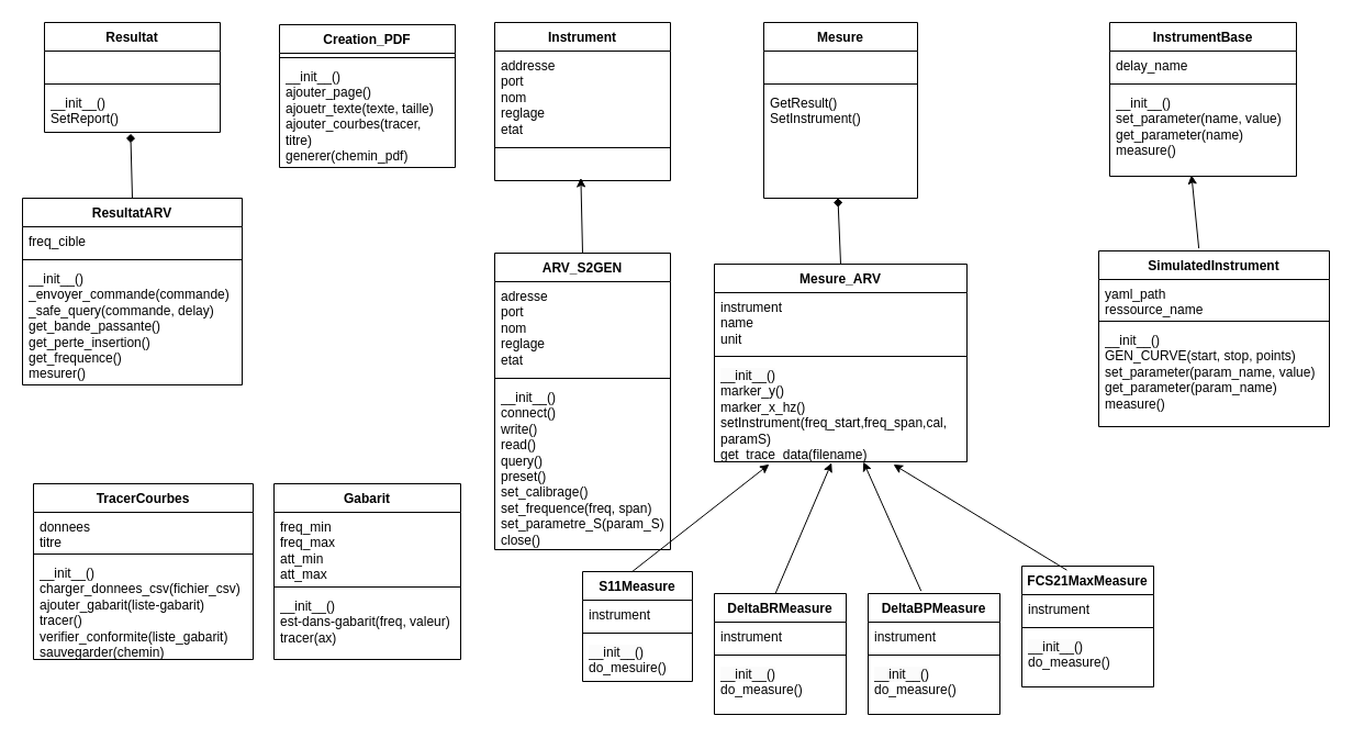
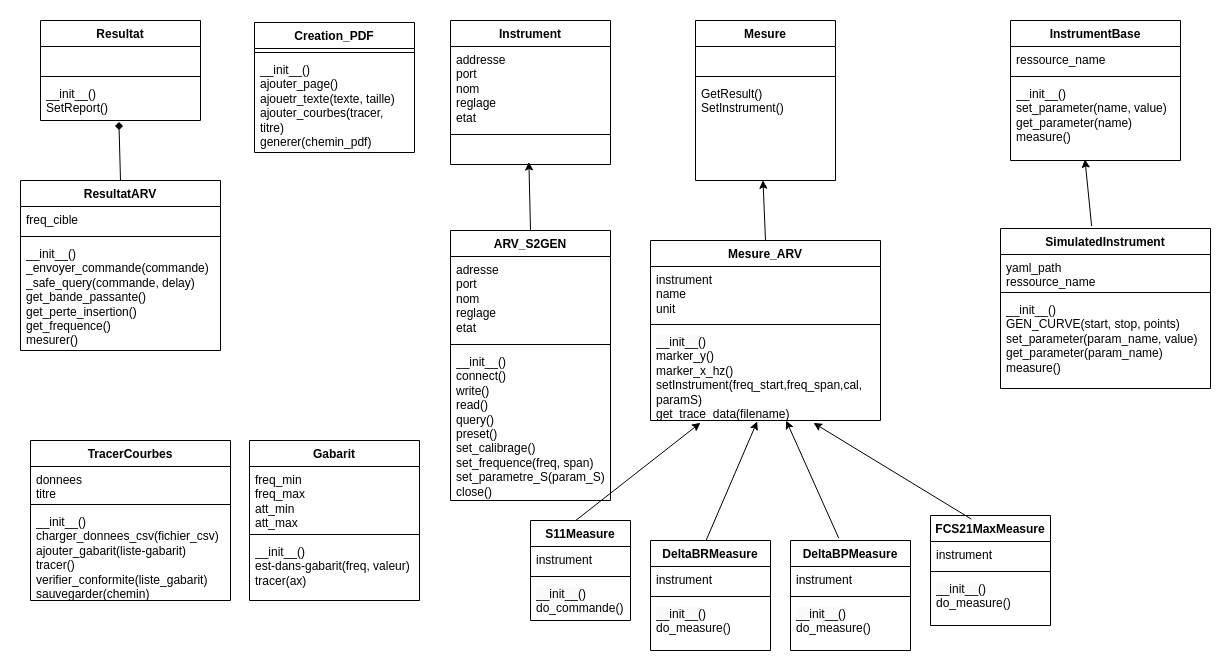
- <mxCell id="40" value="&lt;div&gt;delay_name&lt;/div&gt;" style="text;strokeColor=none;fillColor=none;align=left;verticalAlign=top;spacingLeft=4;spacingRight=4;overflow=hidden;rotatable=0;points=[[0,0.5],[1,0.5]];portConstraint=eastwest;whiteSpace=wrap;html=1;" parent="39" vertex="1"><mxGeometry y="26" width="170" height="26" as="geometry" /></mxCell>
+ <mxCell id="40" value="&lt;div&gt;ressource_name&lt;/div&gt;" style="text;strokeColor=none;fillColor=none;align=left;verticalAlign=top;spacingLeft=4;spacingRight=4;overflow=hidden;rotatable=0;points=[[0,0.5],[1,0.5]];portConstraint=eastwest;whiteSpace=wrap;html=1;" parent="39" vertex="1"><mxGeometry y="26" width="170" height="26" as="geometry" /></mxCell>
- <mxCell id="34" value="" style="endArrow=diamond;html=1;exitX=0.5;exitY=0;exitDx=0;exitDy=0;entryX=0.482;entryY=0.998;entryDx=0;entryDy=0;entryPerimeter=0;" parent="1" source="30" target="9" edge="1"><mxGeometry width="50" height="50" relative="1" as="geometry"><mxPoint x="540" y="290" as="sourcePoint" /><mxPoint x="730" y="180" as="targetPoint" /></mxGeometry></mxCell>
+ <mxCell id="34" value="" style="endArrow=classic;html=1;exitX=0.5;exitY=0;exitDx=0;exitDy=0;entryX=0.482;entryY=0.998;entryDx=0;entryDy=0;entryPerimeter=0;" parent="1" source="30" target="9" edge="1"><mxGeometry width="50" height="50" relative="1" as="geometry"><mxPoint x="540" y="290" as="sourcePoint" /><mxPoint x="730" y="180" as="targetPoint" /></mxGeometry></mxCell>
- <mxCell id="51" value="&lt;span style=&quot;color: rgb(0, 0, 0); font-family: Helvetica; font-size: 12px; font-style: normal; font-variant-ligatures: normal; font-variant-caps: normal; font-weight: 400; letter-spacing: normal; orphans: 2; text-align: left; text-indent: 0px; text-transform: none; widows: 2; word-spacing: 0px; -webkit-text-stroke-width: 0px; white-space: normal; background-color: rgb(251, 251, 251); text-decoration-thickness: initial; text-decoration-style: initial; text-decoration-color: initial; float: none; display: inline !important;&quot;&gt;__init__()&lt;/span&gt;&lt;div&gt;&lt;span style=&quot;background-color: transparent;&quot;&gt;&lt;font color=&quot;#000000&quot;&gt;do_mesuire()&lt;/font&gt;&lt;/span&gt;&lt;span style=&quot;background-color: transparent; color: rgb(63, 63, 63);&quot;&gt;&amp;nbsp;&lt;/span&gt;&lt;/div&gt;&lt;div&gt;&lt;font color=&quot;#000000&quot;&gt;&lt;br&gt;&lt;/font&gt;&lt;div&gt;&lt;br&gt;&lt;/div&gt;&lt;/div&gt;" style="text;strokeColor=none;fillColor=none;align=left;verticalAlign=top;spacingLeft=4;spacingRight=4;overflow=hidden;rotatable=0;points=[[0,0.5],[1,0.5]];portConstraint=eastwest;whiteSpace=wrap;html=1;" parent="48" vertex="1"><mxGeometry y="60" width="100" height="40" as="geometry" /></mxCell>
+ <mxCell id="51" value="&lt;span style=&quot;color: rgb(0, 0, 0); font-family: Helvetica; font-size: 12px; font-style: normal; font-variant-ligatures: normal; font-variant-caps: normal; font-weight: 400; letter-spacing: normal; orphans: 2; text-align: left; text-indent: 0px; text-transform: none; widows: 2; word-spacing: 0px; -webkit-text-stroke-width: 0px; white-space: normal; background-color: rgb(251, 251, 251); text-decoration-thickness: initial; text-decoration-style: initial; text-decoration-color: initial; float: none; display: inline !important;&quot;&gt;__init__()&lt;/span&gt;&lt;div&gt;&lt;span style=&quot;background-color: transparent;&quot;&gt;&lt;font color=&quot;#000000&quot;&gt;do_commande()&lt;/font&gt;&lt;/span&gt;&lt;span style=&quot;background-color: transparent; color: rgb(63, 63, 63);&quot;&gt;&amp;nbsp;&lt;/span&gt;&lt;/div&gt;&lt;div&gt;&lt;font color=&quot;#000000&quot;&gt;&lt;br&gt;&lt;/font&gt;&lt;div&gt;&lt;br&gt;&lt;/div&gt;&lt;/div&gt;" style="text;strokeColor=none;fillColor=none;align=left;verticalAlign=top;spacingLeft=4;spacingRight=4;overflow=hidden;rotatable=0;points=[[0,0.5],[1,0.5]];portConstraint=eastwest;whiteSpace=wrap;html=1;" parent="48" vertex="1"><mxGeometry y="60" width="100" height="40" as="geometry" /></mxCell>
